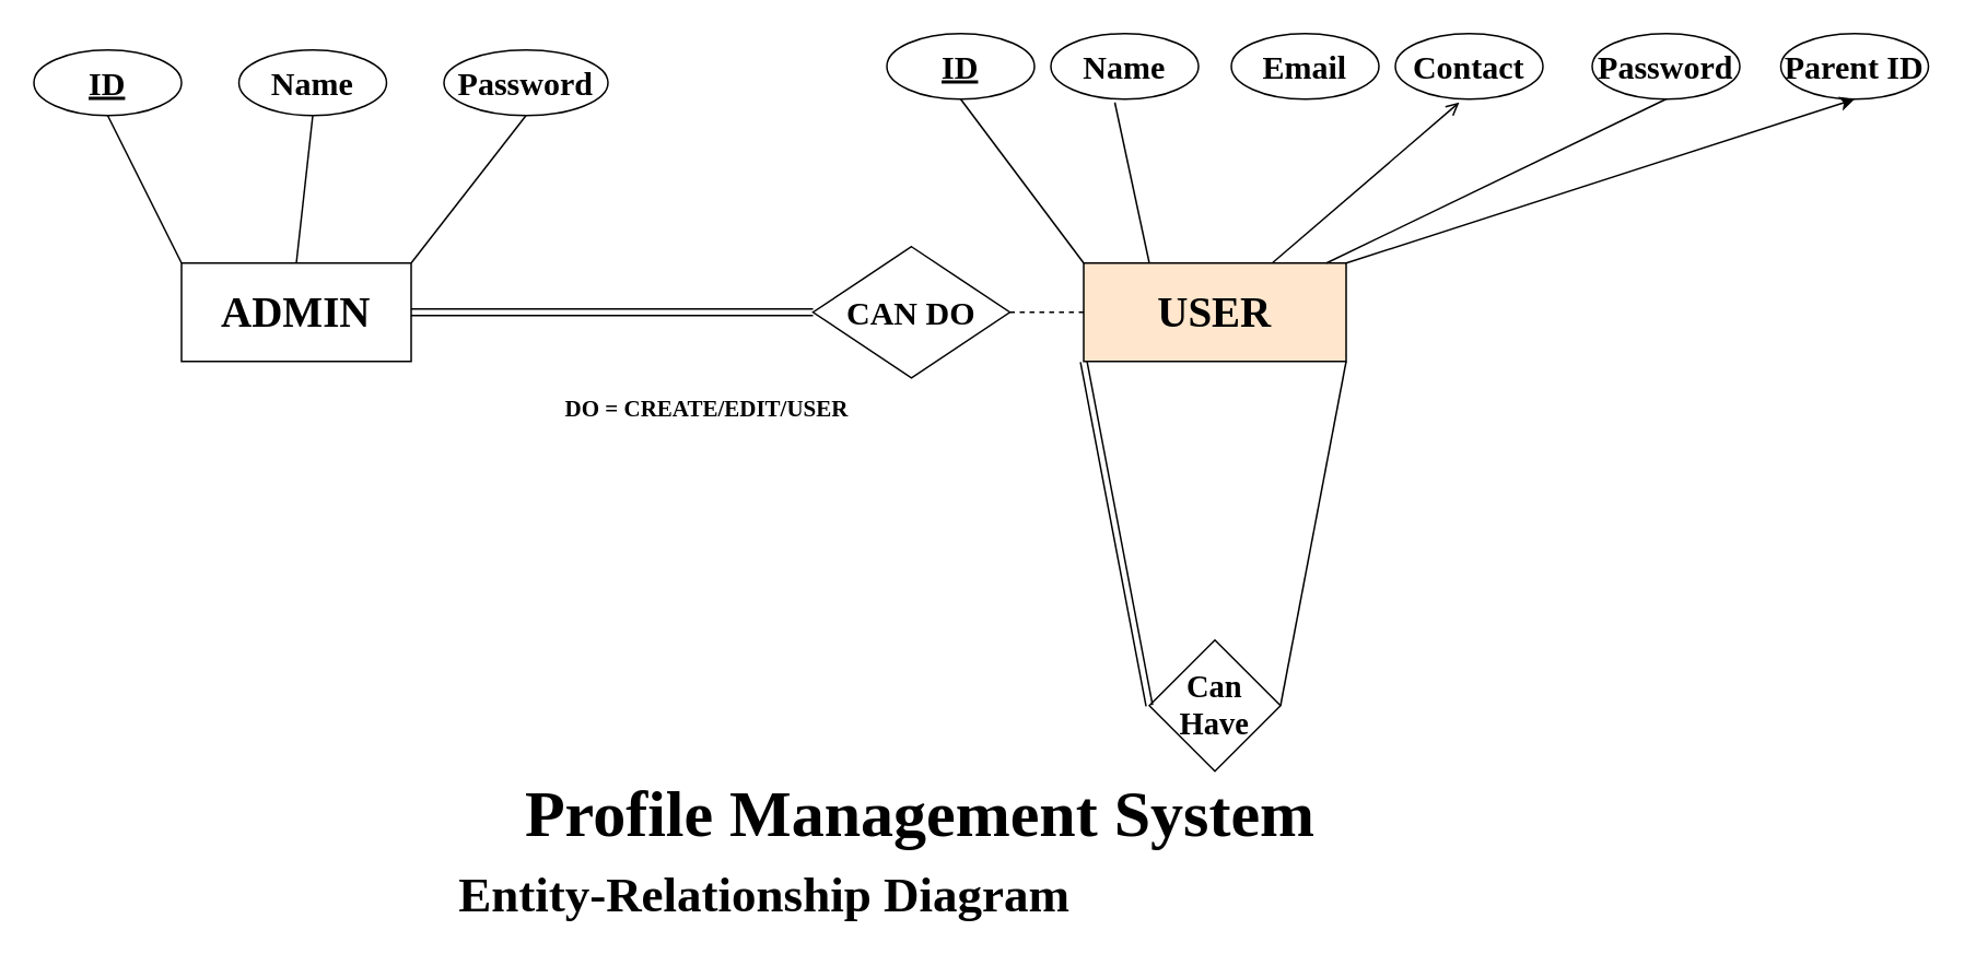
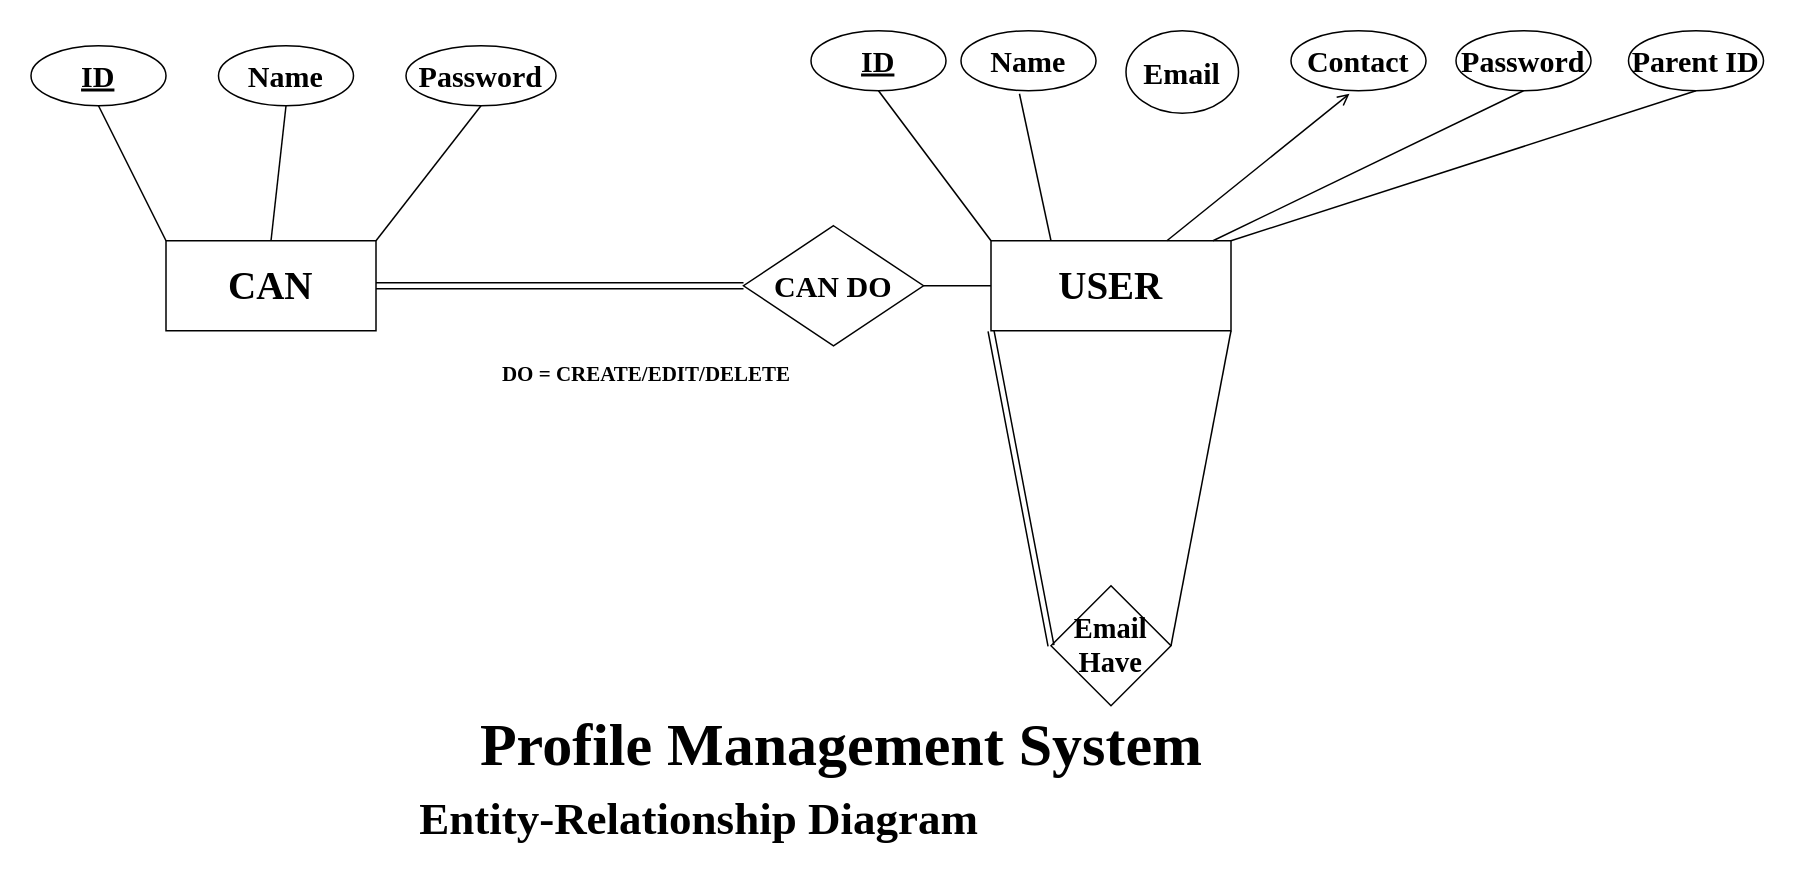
- <mxCell id="5" value="&lt;font face=&quot;Times New Roman&quot; style=&quot;font-size: 20px&quot;&gt;&lt;b&gt;Email&lt;/b&gt;&lt;/font&gt;" style="ellipse;whiteSpace=wrap;html=1;" vertex="1" parent="1"><mxGeometry x="750" y="20" width="90" height="40" as="geometry" /></mxCell>
+ <mxCell id="5" value="&lt;font face=&quot;Times New Roman&quot; style=&quot;font-size: 20px&quot;&gt;&lt;b&gt;Email&lt;/b&gt;&lt;/font&gt;" style="ellipse;whiteSpace=wrap;html=1;" vertex="1" parent="1"><mxGeometry x="750" y="20" width="75" height="55" as="geometry" /></mxCell>
- <mxCell id="7" value="&lt;font face=&quot;Times New Roman&quot; size=&quot;1&quot;&gt;&lt;b style=&quot;font-size: 20px&quot;&gt;Contact&lt;/b&gt;&lt;/font&gt;" style="ellipse;whiteSpace=wrap;html=1;" vertex="1" parent="1"><mxGeometry x="850" y="20" width="90" height="40" as="geometry" /></mxCell>
+ <mxCell id="7" value="&lt;font face=&quot;Times New Roman&quot; size=&quot;1&quot;&gt;&lt;b style=&quot;font-size: 20px&quot;&gt;Contact&lt;/b&gt;&lt;/font&gt;" style="ellipse;whiteSpace=wrap;html=1;" vertex="1" parent="1"><mxGeometry x="860" y="20" width="90" height="40" as="geometry" /></mxCell>
- <mxCell id="13" value="" style="endArrow=classic;html=1;entryX=0.5;entryY=1;entryDx=0;entryDy=0;exitX=1;exitY=0;exitDx=0;exitDy=0;" edge="1" parent="1" source="2" target="8"><mxGeometry width="50" height="50" relative="1" as="geometry"><mxPoint x="540" y="540" as="sourcePoint" /><mxPoint x="590" y="490" as="targetPoint" /></mxGeometry></mxCell>
+ <mxCell id="13" value="" style="endArrow=none;html=1;entryX=0.5;entryY=1;entryDx=0;entryDy=0;exitX=1;exitY=0;exitDx=0;exitDy=0;" edge="1" parent="1" source="2" target="8"><mxGeometry width="50" height="50" relative="1" as="geometry"><mxPoint x="540" y="540" as="sourcePoint" /><mxPoint x="590" y="490" as="targetPoint" /></mxGeometry></mxCell>
- <mxCell id="16" value="&lt;font face=&quot;Times New Roman&quot; size=&quot;1&quot;&gt;&lt;b style=&quot;font-size: 26px&quot;&gt;ADMIN&lt;/b&gt;&lt;/font&gt;" style="rounded=0;whiteSpace=wrap;html=1;" vertex="1" parent="1"><mxGeometry x="110" y="160" width="140" height="60" as="geometry" /></mxCell>
+ <mxCell id="16" value="&lt;font face=&quot;Times New Roman&quot; size=&quot;1&quot;&gt;&lt;b style=&quot;font-size: 26px&quot;&gt;CAN&lt;/b&gt;&lt;/font&gt;" style="rounded=0;whiteSpace=wrap;html=1;" vertex="1" parent="1"><mxGeometry x="110" y="160" width="140" height="60" as="geometry" /></mxCell>
- <mxCell id="18" value="" style="endArrow=none;html=1;entryX=0;entryY=0.5;entryDx=0;entryDy=0;exitX=1;exitY=0.5;exitDx=0;exitDy=0;dashed=1;" edge="1" parent="1" source="17" target="2"><mxGeometry width="50" height="50" relative="1" as="geometry"><mxPoint x="110" y="670" as="sourcePoint" /><mxPoint x="160" y="620" as="targetPoint" /></mxGeometry></mxCell>
+ <mxCell id="18" value="" style="endArrow=none;html=1;entryX=0;entryY=0.5;entryDx=0;entryDy=0;exitX=1;exitY=0.5;exitDx=0;exitDy=0;" edge="1" parent="1" source="17" target="2"><mxGeometry width="50" height="50" relative="1" as="geometry"><mxPoint x="110" y="670" as="sourcePoint" /><mxPoint x="160" y="620" as="targetPoint" /></mxGeometry></mxCell>
- <mxCell id="2" value="&lt;font face=&quot;Times New Roman&quot; size=&quot;1&quot;&gt;&lt;b style=&quot;font-size: 26px&quot;&gt;USER&lt;/b&gt;&lt;/font&gt;" style="rounded=0;whiteSpace=wrap;html=1;fillColor=#ffe6cc;" vertex="1" parent="1"><mxGeometry x="660" y="160" width="160" height="60" as="geometry" /></mxCell>
+ <mxCell id="2" value="&lt;font face=&quot;Times New Roman&quot; size=&quot;1&quot;&gt;&lt;b style=&quot;font-size: 26px&quot;&gt;USER&lt;/b&gt;&lt;/font&gt;" style="rounded=0;whiteSpace=wrap;html=1;" vertex="1" parent="1"><mxGeometry x="660" y="160" width="160" height="60" as="geometry" /></mxCell>
- <mxCell id="23" value="&lt;font style=&quot;font-size: 14px&quot; face=&quot;Times New Roman&quot;&gt;&lt;b&gt;DO = CREATE/EDIT/USER&lt;/b&gt;&lt;/font&gt;" style="text;html=1;align=center;verticalAlign=middle;resizable=0;points=[];autosize=1;" vertex="1" parent="1"><mxGeometry x="325" y="240" width="210" height="20" as="geometry" /></mxCell>
+ <mxCell id="23" value="&lt;font style=&quot;font-size: 14px&quot; face=&quot;Times New Roman&quot;&gt;&lt;b&gt;DO = CREATE/EDIT/DELETE&lt;/b&gt;&lt;/font&gt;" style="text;html=1;align=center;verticalAlign=middle;resizable=0;points=[];autosize=1;" vertex="1" parent="1"><mxGeometry x="325" y="240" width="210" height="20" as="geometry" /></mxCell>
- <mxCell id="3" value="&lt;font face=&quot;Times New Roman&quot; size=&quot;1&quot;&gt;&lt;b style=&quot;font-size: 19px&quot;&gt;Can Have&lt;/b&gt;&lt;/font&gt;" style="rhombus;whiteSpace=wrap;html=1;" vertex="1" parent="1"><mxGeometry x="700" y="390" width="80" height="80" as="geometry" /></mxCell>
+ <mxCell id="3" value="&lt;font face=&quot;Times New Roman&quot; size=&quot;1&quot;&gt;&lt;b style=&quot;font-size: 19px&quot;&gt;Email Have&lt;/b&gt;&lt;/font&gt;" style="rhombus;whiteSpace=wrap;html=1;" vertex="1" parent="1"><mxGeometry x="700" y="390" width="80" height="80" as="geometry" /></mxCell>
